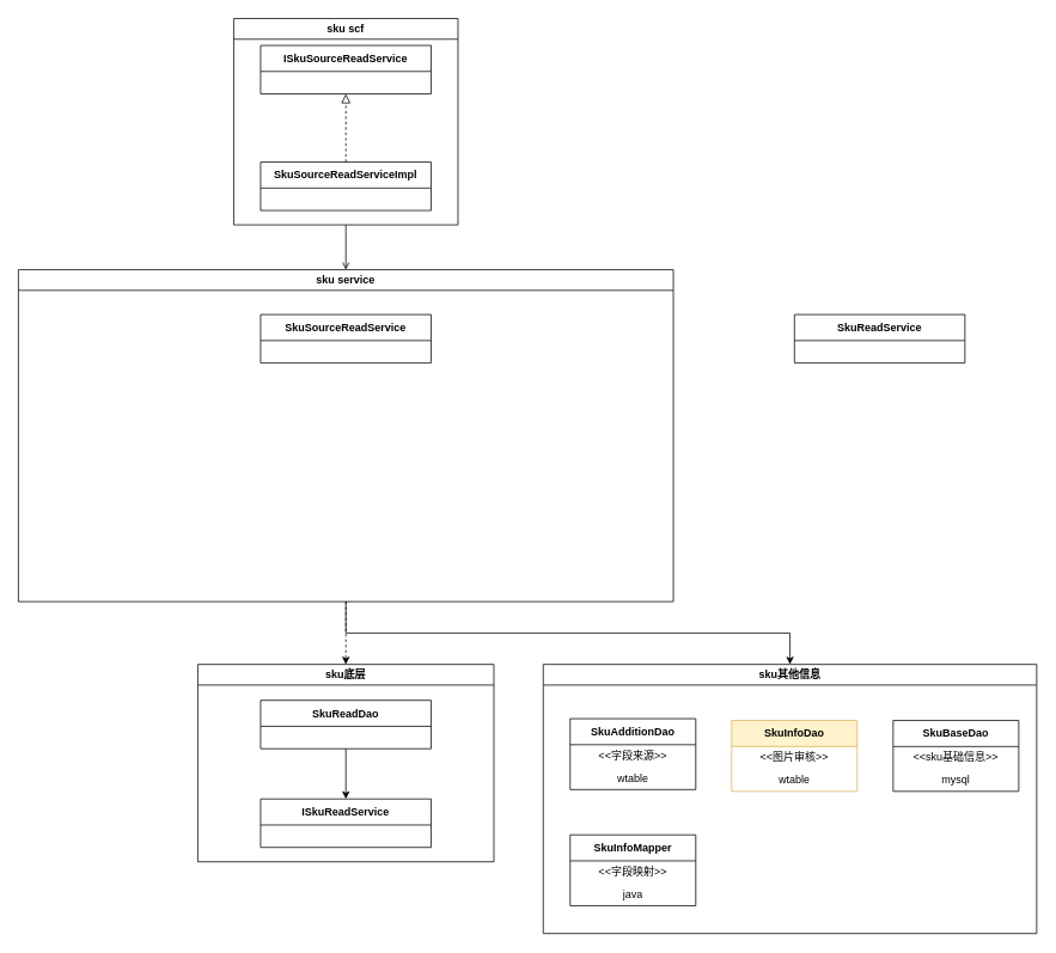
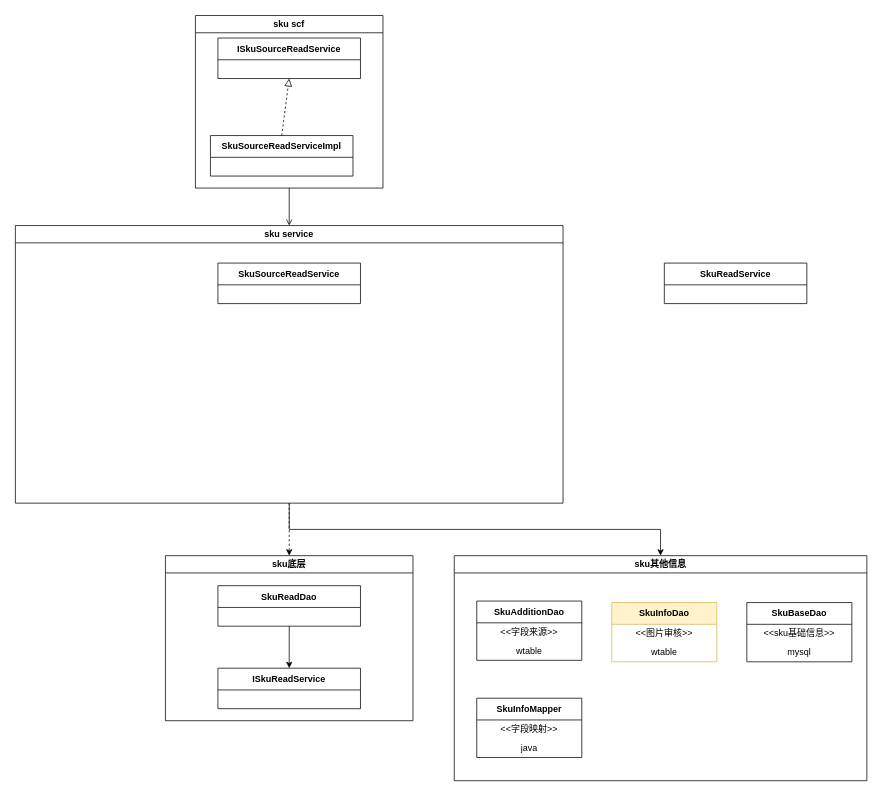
- <mxCell id="9" value="SkuSourceReadServiceImpl" style="swimlane;fontStyle=1;align=center;verticalAlign=middle;childLayout=stackLayout;horizontal=1;startSize=29;horizontalStack=0;resizeParent=1;resizeParentMax=0;resizeLast=0;collapsible=0;marginBottom=0;html=1;whiteSpace=wrap;" vertex="1" parent="7"><mxGeometry x="30" y="160" width="190" height="54" as="geometry" /></mxCell>
+ <mxCell id="9" value="SkuSourceReadServiceImpl" style="swimlane;fontStyle=1;align=center;verticalAlign=middle;childLayout=stackLayout;horizontal=1;startSize=29;horizontalStack=0;resizeParent=1;resizeParentMax=0;resizeLast=0;collapsible=0;marginBottom=0;html=1;whiteSpace=wrap;" vertex="1" parent="7"><mxGeometry x="20" y="160" width="190" height="54" as="geometry" /></mxCell>
